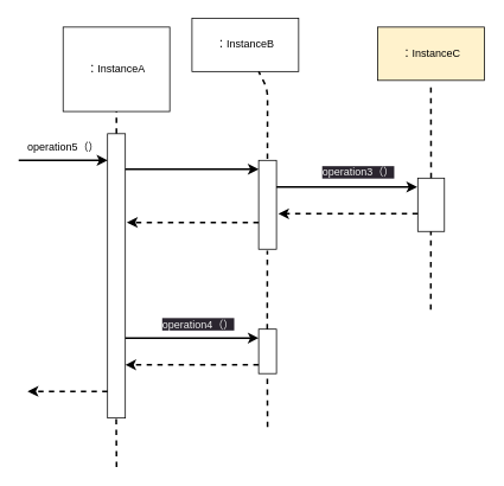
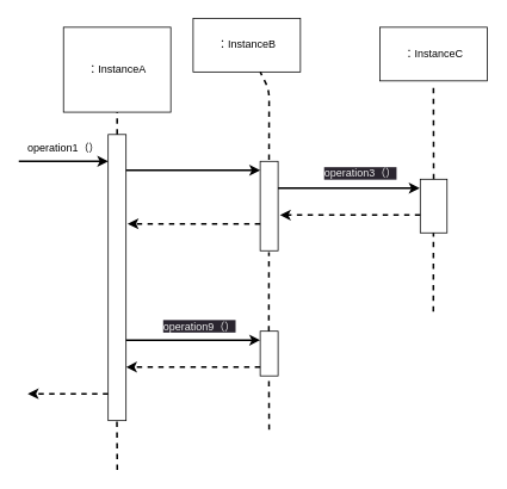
- <mxCell id="4" value="：InstanceC" style="rounded=0;whiteSpace=wrap;html=1;fillColor=#fff2cc;" vertex="1" parent="1"><mxGeometry x="424" y="30" width="120" height="60" as="geometry" /></mxCell>
+ <mxCell id="4" value="：InstanceC" style="rounded=0;whiteSpace=wrap;html=1;" vertex="1" parent="1"><mxGeometry x="424" y="30" width="120" height="60" as="geometry" /></mxCell>
- <mxCell id="24" value="operation5（）" style="text;html=1;align=center;verticalAlign=middle;resizable=0;points=[];autosize=1;strokeColor=none;fillColor=none;" vertex="1" parent="1"><mxGeometry x="20" y="150" width="100" height="30" as="geometry" /></mxCell>
+ <mxCell id="24" value="operation1（）" style="text;html=1;align=center;verticalAlign=middle;resizable=0;points=[];autosize=1;strokeColor=none;fillColor=none;" vertex="1" parent="1"><mxGeometry x="20" y="150" width="100" height="30" as="geometry" /></mxCell>
- <mxCell id="26" value="&lt;span style=&quot;color: rgb(240, 240, 240); font-family: Helvetica; font-size: 12px; font-style: normal; font-variant-ligatures: normal; font-variant-caps: normal; font-weight: 400; letter-spacing: normal; orphans: 2; text-align: center; text-indent: 0px; text-transform: none; widows: 2; word-spacing: 0px; -webkit-text-stroke-width: 0px; background-color: rgb(42, 37, 47); text-decoration-thickness: initial; text-decoration-style: initial; text-decoration-color: initial; float: none; display: inline !important;&quot;&gt;operation4（）&lt;/span&gt;" style="text;whiteSpace=wrap;html=1;" vertex="1" parent="1"><mxGeometry x="180" y="351" width="110" height="40" as="geometry" /></mxCell>
+ <mxCell id="26" value="&lt;span style=&quot;color: rgb(240, 240, 240); font-family: Helvetica; font-size: 12px; font-style: normal; font-variant-ligatures: normal; font-variant-caps: normal; font-weight: 400; letter-spacing: normal; orphans: 2; text-align: center; text-indent: 0px; text-transform: none; widows: 2; word-spacing: 0px; -webkit-text-stroke-width: 0px; background-color: rgb(42, 37, 47); text-decoration-thickness: initial; text-decoration-style: initial; text-decoration-color: initial; float: none; display: inline !important;&quot;&gt;operation9（）&lt;/span&gt;" style="text;whiteSpace=wrap;html=1;" vertex="1" parent="1"><mxGeometry x="180" y="351" width="110" height="40" as="geometry" /></mxCell>
